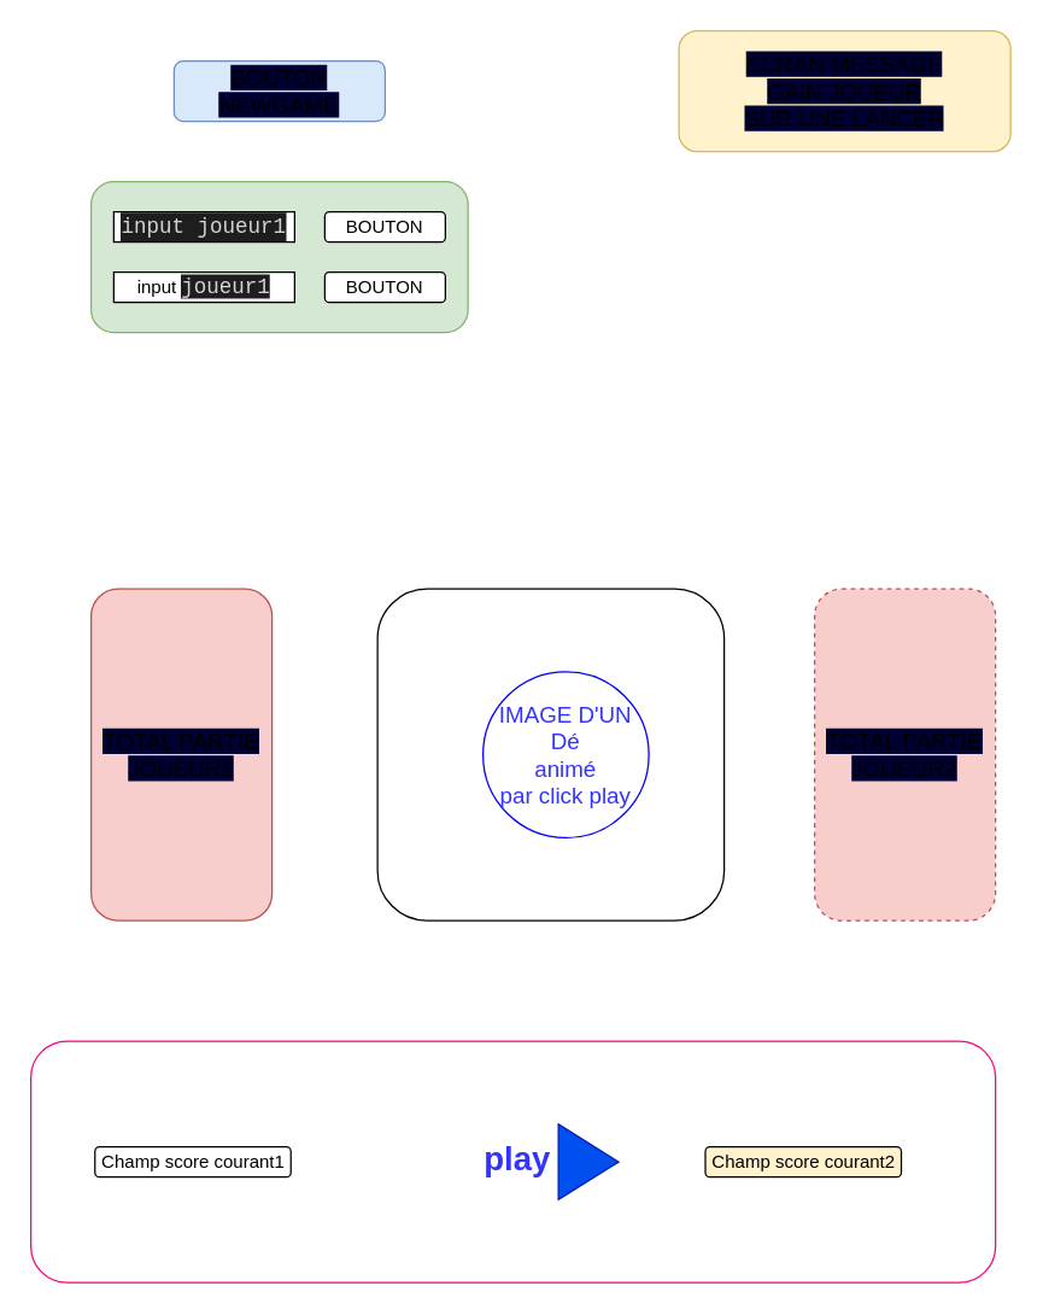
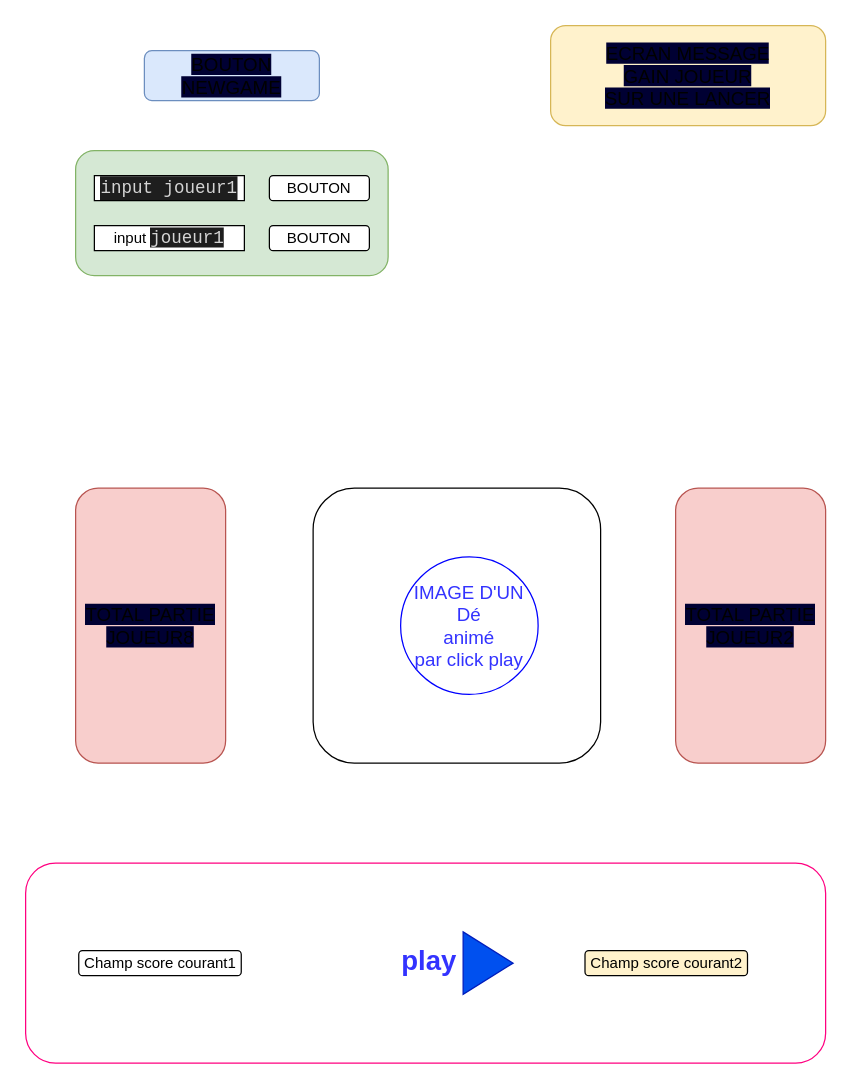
- <mxCell id="10" value="&lt;font style=&quot;font-size: 15px; background-color: rgb(0, 0, 51);&quot;&gt;ECRAN MESSAGE&lt;br&gt;GAIN JOUEUR&lt;br&gt;SUR UNE LANCER&lt;/font&gt;" style="rounded=1;whiteSpace=wrap;html=1;fillColor=#fff2cc;strokeColor=#d6b656;" parent="1" vertex="1"><mxGeometry x="450" y="20" width="220" height="80" as="geometry" /></mxCell>
+ <mxCell id="10" value="&lt;font style=&quot;font-size: 15px; background-color: rgb(0, 0, 51);&quot;&gt;ECRAN MESSAGE&lt;br&gt;GAIN JOUEUR&lt;br&gt;SUR UNE LANCER&lt;/font&gt;" style="rounded=1;whiteSpace=wrap;html=1;fillColor=#fff2cc;strokeColor=#d6b656;" parent="1" vertex="1"><mxGeometry x="440" y="20" width="220" height="80" as="geometry" /></mxCell>
- <mxCell id="7" value="&lt;font style=&quot;font-size: 15px; background-color: rgb(0, 0, 51);&quot;&gt;TOTAL PARTIE&lt;br&gt;JOUEUR1&lt;/font&gt;" style="rounded=1;whiteSpace=wrap;html=1;strokeColor=#b85450;fillColor=#f8cecc;" parent="1" vertex="1"><mxGeometry x="60" y="390" width="120" height="220" as="geometry" /></mxCell>
+ <mxCell id="7" value="&lt;font style=&quot;font-size: 15px; background-color: rgb(0, 0, 51);&quot;&gt;TOTAL PARTIE&lt;br&gt;JOUEUR8&lt;/font&gt;" style="rounded=1;whiteSpace=wrap;html=1;strokeColor=#b85450;fillColor=#f8cecc;" parent="1" vertex="1"><mxGeometry x="60" y="390" width="120" height="220" as="geometry" /></mxCell>
- <mxCell id="11" value="&lt;font style=&quot;font-size: 15px; background-color: rgb(0, 0, 51);&quot;&gt;TOTAL PARTIE&lt;br&gt;JOUEUR2&lt;/font&gt;" style="rounded=1;whiteSpace=wrap;html=1;strokeColor=#b85450;fillColor=#f8cecc;dashed=1;" parent="1" vertex="1"><mxGeometry x="540" y="390" width="120" height="220" as="geometry" /></mxCell>
+ <mxCell id="11" value="&lt;font style=&quot;font-size: 15px; background-color: rgb(0, 0, 51);&quot;&gt;TOTAL PARTIE&lt;br&gt;JOUEUR2&lt;/font&gt;" style="rounded=1;whiteSpace=wrap;html=1;strokeColor=#b85450;fillColor=#f8cecc;" parent="1" vertex="1"><mxGeometry x="540" y="390" width="120" height="220" as="geometry" /></mxCell>
